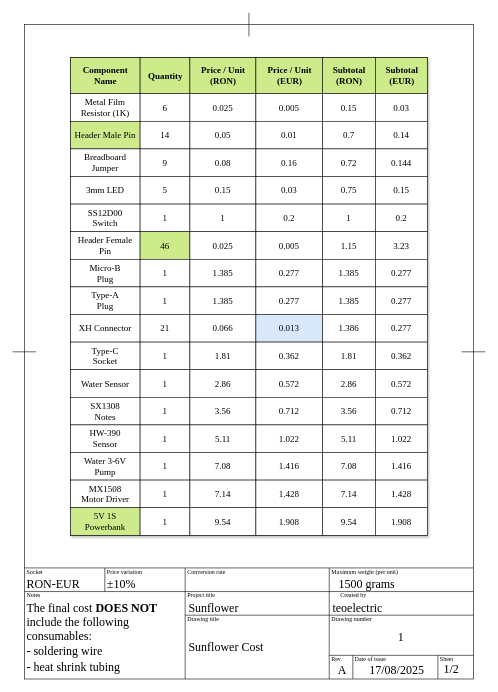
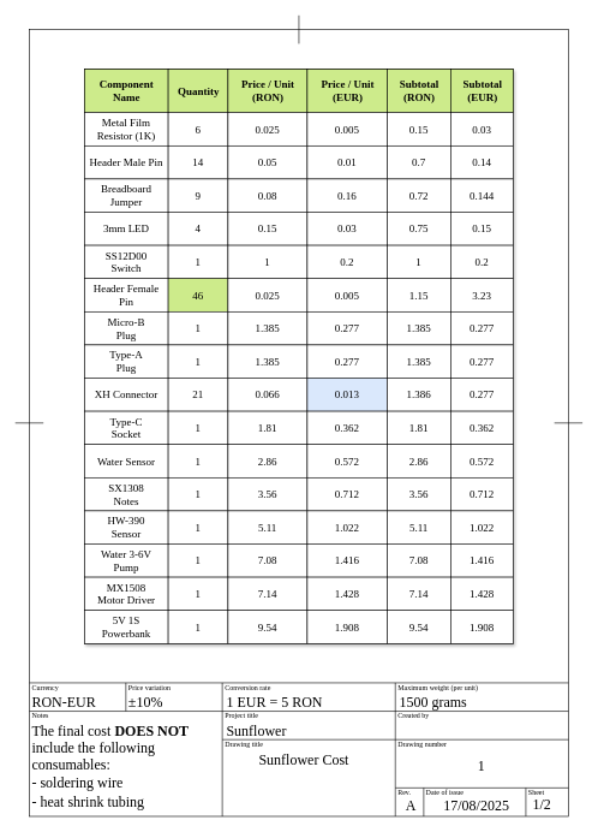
- <mxCell id="57" value="Header Male Pin" style="connectable=0;recursiveResize=0;align=center;whiteSpace=wrap;html=1;strokeColor=default;fontSize=15;fontFamily=Verdana;fillColor=#cdeb8b;" parent="56" vertex="1"><mxGeometry width="116" height="46" as="geometry"><mxRectangle width="116" height="46" as="alternateBounds" /></mxGeometry></mxCell>
+ <mxCell id="57" value="Header Male Pin" style="connectable=0;recursiveResize=0;align=center;whiteSpace=wrap;html=1;strokeColor=default;fontSize=15;fontFamily=Verdana;" parent="56" vertex="1"><mxGeometry width="116" height="46" as="geometry"><mxRectangle width="116" height="46" as="alternateBounds" /></mxGeometry></mxCell>
- <mxCell id="72" value="5" style="connectable=0;recursiveResize=0;align=center;whiteSpace=wrap;html=1;strokeColor=default;fontSize=15;fontFamily=Verdana;" parent="70" vertex="1"><mxGeometry x="116" width="83" height="46" as="geometry"><mxRectangle width="83" height="46" as="alternateBounds" /></mxGeometry></mxCell>
+ <mxCell id="72" value="4" style="connectable=0;recursiveResize=0;align=center;whiteSpace=wrap;html=1;strokeColor=default;fontSize=15;fontFamily=Verdana;" parent="70" vertex="1"><mxGeometry x="116" width="83" height="46" as="geometry"><mxRectangle width="83" height="46" as="alternateBounds" /></mxGeometry></mxCell>
- <mxCell id="155" value="5V 1S&lt;div&gt;Powerbank&lt;/div&gt;" style="connectable=0;recursiveResize=0;align=center;whiteSpace=wrap;html=1;strokeColor=default;fontSize=15;fontFamily=Verdana;fillColor=#cdeb8b;" parent="154" vertex="1"><mxGeometry width="116" height="46" as="geometry"><mxRectangle width="116" height="46" as="alternateBounds" /></mxGeometry></mxCell>
+ <mxCell id="155" value="5V 1S&lt;div&gt;Powerbank&lt;/div&gt;" style="connectable=0;recursiveResize=0;align=center;whiteSpace=wrap;html=1;strokeColor=default;fontSize=15;fontFamily=Verdana;" parent="154" vertex="1"><mxGeometry width="116" height="46" as="geometry"><mxRectangle width="116" height="46" as="alternateBounds" /></mxGeometry></mxCell>
- <mxCell id="15" value="&lt;font style=&quot;font-size: 10px;&quot;&gt;Socket&lt;/font&gt;" style="text;html=1;align=left;verticalAlign=middle;whiteSpace=wrap;rounded=0;fillColor=none;fontStyle=0;fontFamily=Verdana;fontSize=10;" parent="1" vertex="1"><mxGeometry x="42.34" y="945.88" width="25.59" height="12.29" as="geometry" /></mxCell>
+ <mxCell id="15" value="&lt;font style=&quot;font-size: 10px;&quot;&gt;Currency&lt;/font&gt;" style="text;html=1;align=left;verticalAlign=middle;whiteSpace=wrap;rounded=0;fillColor=none;fontStyle=0;fontFamily=Verdana;fontSize=10;" parent="1" vertex="1"><mxGeometry x="42.34" y="945.88" width="25.59" height="12.29" as="geometry" /></mxCell>
+ <mxCell id="29" value="&lt;font style=&quot;font-size: 20px; font-weight: normal;&quot;&gt;1 EUR = 5 RON&lt;/font&gt;" style="text;html=1;align=left;verticalAlign=middle;whiteSpace=wrap;rounded=0;fillColor=none;fontStyle=1;fontFamily=Verdana;" parent="1" vertex="1"><mxGeometry x="312.03" y="965.57" width="204.72" height="12.29" as="geometry" /></mxCell>
- <mxCell id="31" value="&lt;font style=&quot;font-size: 20px; font-weight: normal;&quot;&gt;1500 grams&lt;/font&gt;" style="text;html=1;align=left;verticalAlign=middle;whiteSpace=wrap;rounded=0;fillColor=none;fontStyle=1;fontFamily=Verdana;" parent="1" vertex="1"><mxGeometry x="562.18" y="965.57" width="216.54" height="12.29" as="geometry" /></mxCell>
+ <mxCell id="31" value="&lt;font style=&quot;font-size: 20px; font-weight: normal;&quot;&gt;1500 grams&lt;/font&gt;" style="text;html=1;align=left;verticalAlign=middle;whiteSpace=wrap;rounded=0;fillColor=none;fontStyle=1;fontFamily=Verdana;" parent="1" vertex="1"><mxGeometry x="552.18" y="965.57" width="216.54" height="12.29" as="geometry" /></mxCell>
- <mxCell id="19" value="&lt;font style=&quot;font-size: 10px;&quot;&gt;Created by&lt;/font&gt;" style="text;html=1;align=left;verticalAlign=middle;whiteSpace=wrap;rounded=0;fontStyle=0;fontFamily=Verdana;fontSize=10;" parent="1" vertex="1"><mxGeometry x="565.22" y="985.25" width="57.08" height="12.29" as="geometry" /></mxCell>
+ <mxCell id="19" value="&lt;font style=&quot;font-size: 10px;&quot;&gt;Created by&lt;/font&gt;" style="text;html=1;align=left;verticalAlign=middle;whiteSpace=wrap;rounded=0;fontStyle=0;fontFamily=Verdana;fontSize=10;" parent="1" vertex="1"><mxGeometry x="550.22" y="985.25" width="57.08" height="12.29" as="geometry" /></mxCell>
- <mxCell id="32" value="&lt;font style=&quot;font-size: 20px; font-weight: normal;&quot;&gt;teoelectric&lt;/font&gt;" style="text;html=1;align=left;verticalAlign=middle;whiteSpace=wrap;rounded=0;fillColor=none;fontStyle=1;fontFamily=Verdana;" parent="1" vertex="1"><mxGeometry x="552.17" y="1004.94" width="145.67" height="12.29" as="geometry" /></mxCell>
- <mxCell id="34" value="&lt;font style=&quot;font-size: 20px; font-weight: normal;&quot;&gt;Sunflower Cost&lt;/font&gt;" style="text;html=1;align=left;verticalAlign=middle;whiteSpace=wrap;rounded=0;fillColor=none;fontStyle=1;fontFamily=Verdana;" parent="1" vertex="1"><mxGeometry x="312.03" y="1069.9" width="192.91" height="12.29" as="geometry" /></mxCell>
+ <mxCell id="34" value="&lt;font style=&quot;font-size: 20px; font-weight: normal;&quot;&gt;Sunflower Cost&lt;/font&gt;" style="text;html=1;align=left;verticalAlign=middle;whiteSpace=wrap;rounded=0;fillColor=none;fontStyle=1;fontFamily=Verdana;" parent="1" vertex="1"><mxGeometry x="357.03" y="1044.9" width="192.91" height="12.29" as="geometry" /></mxCell>
